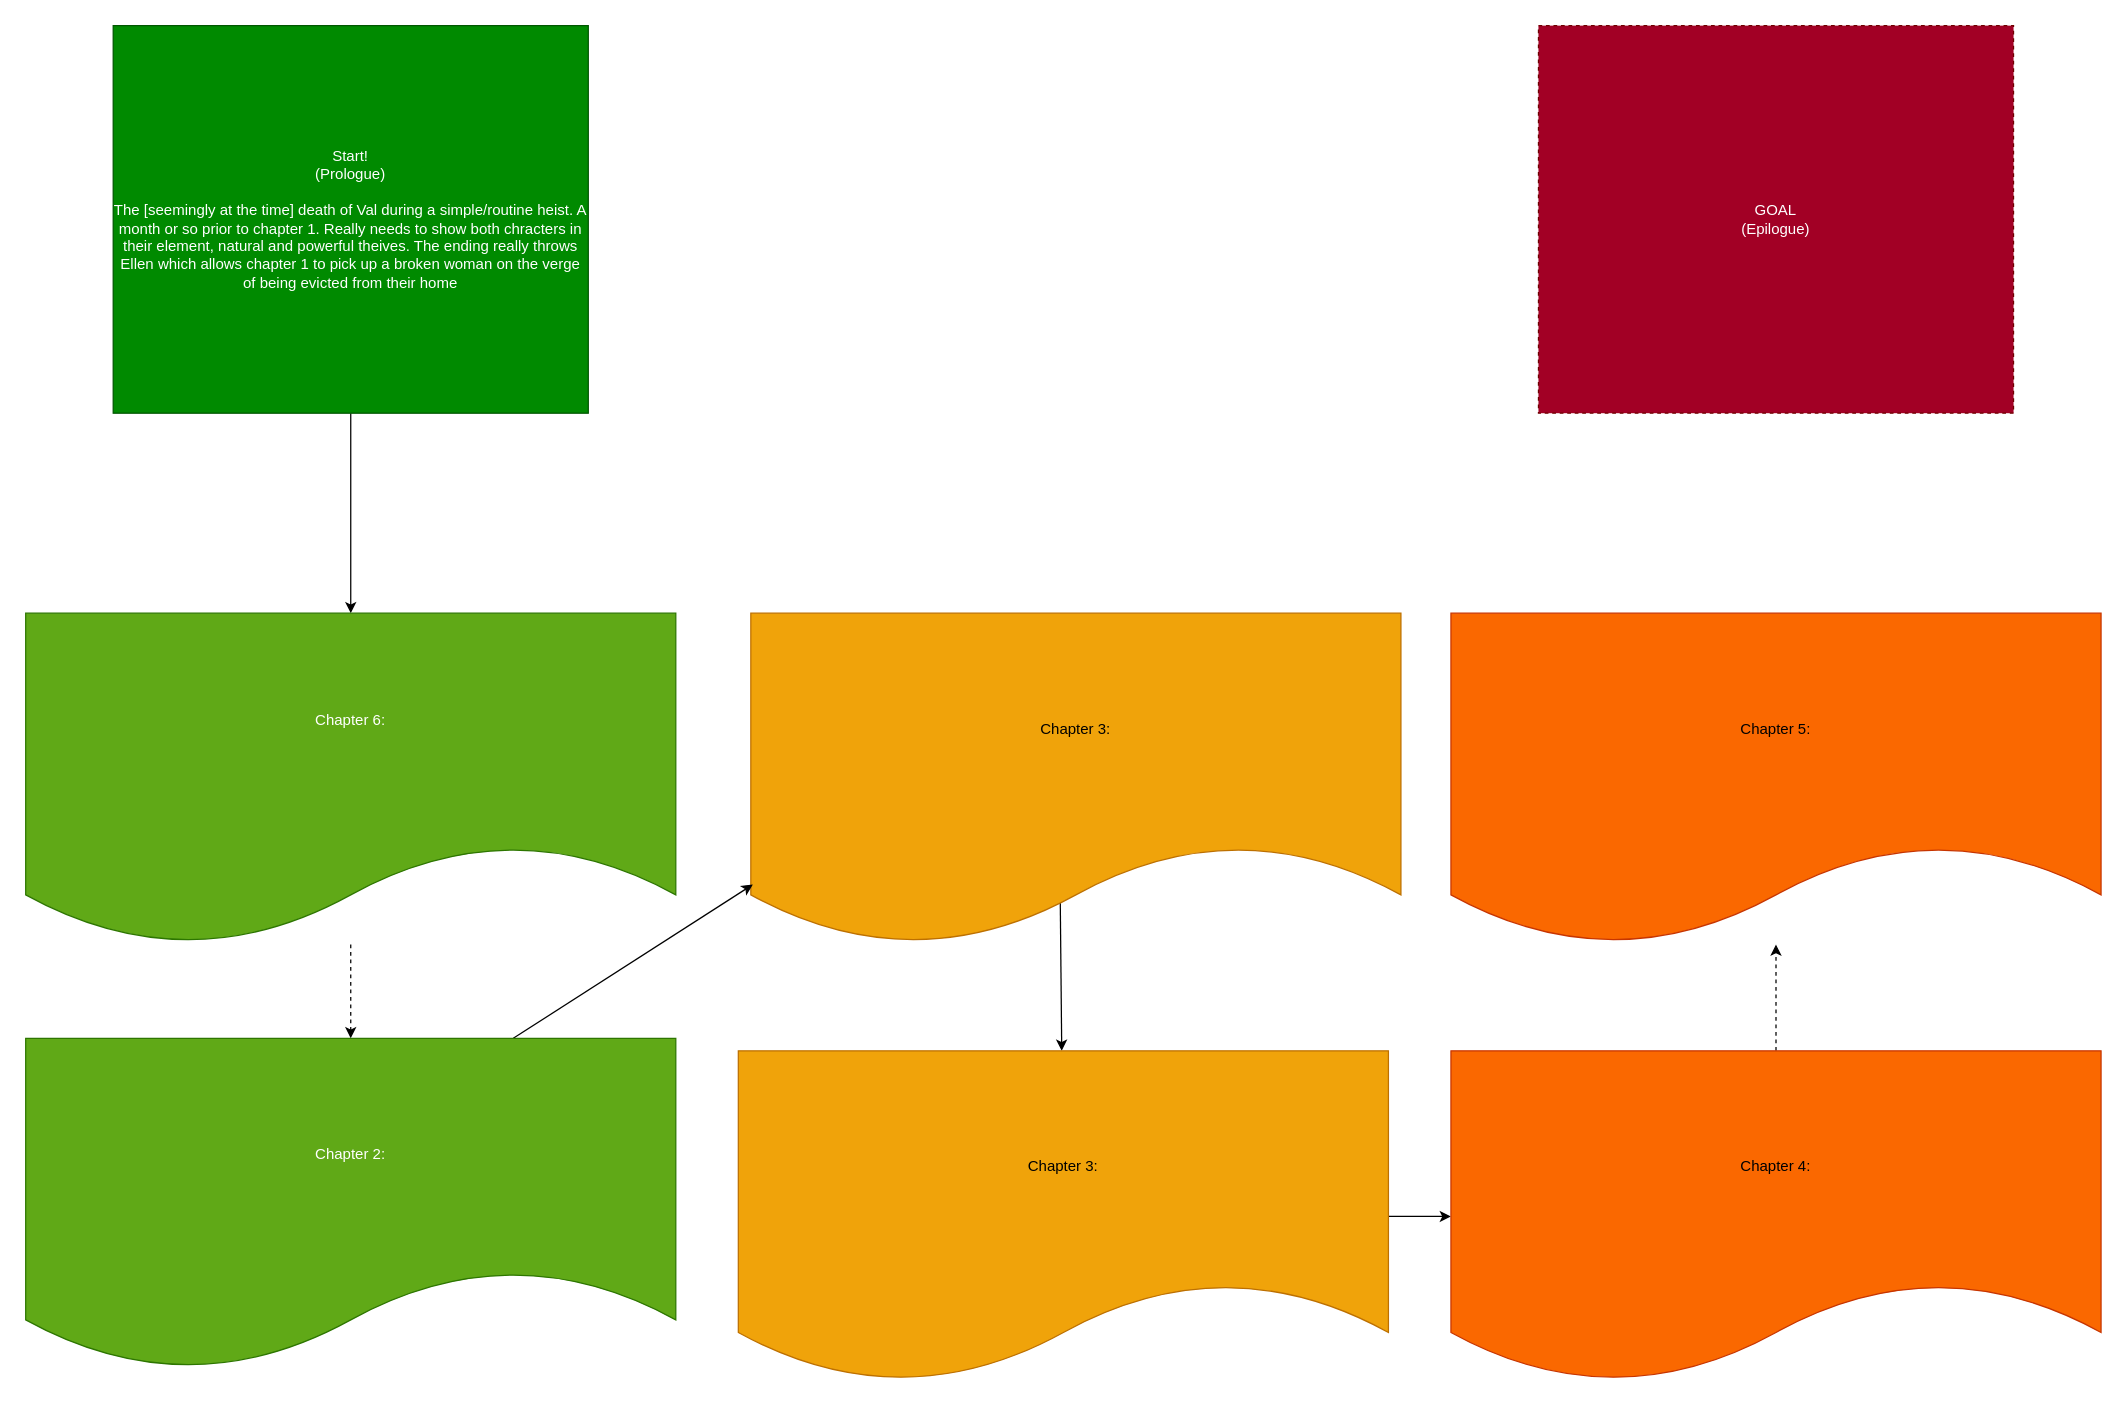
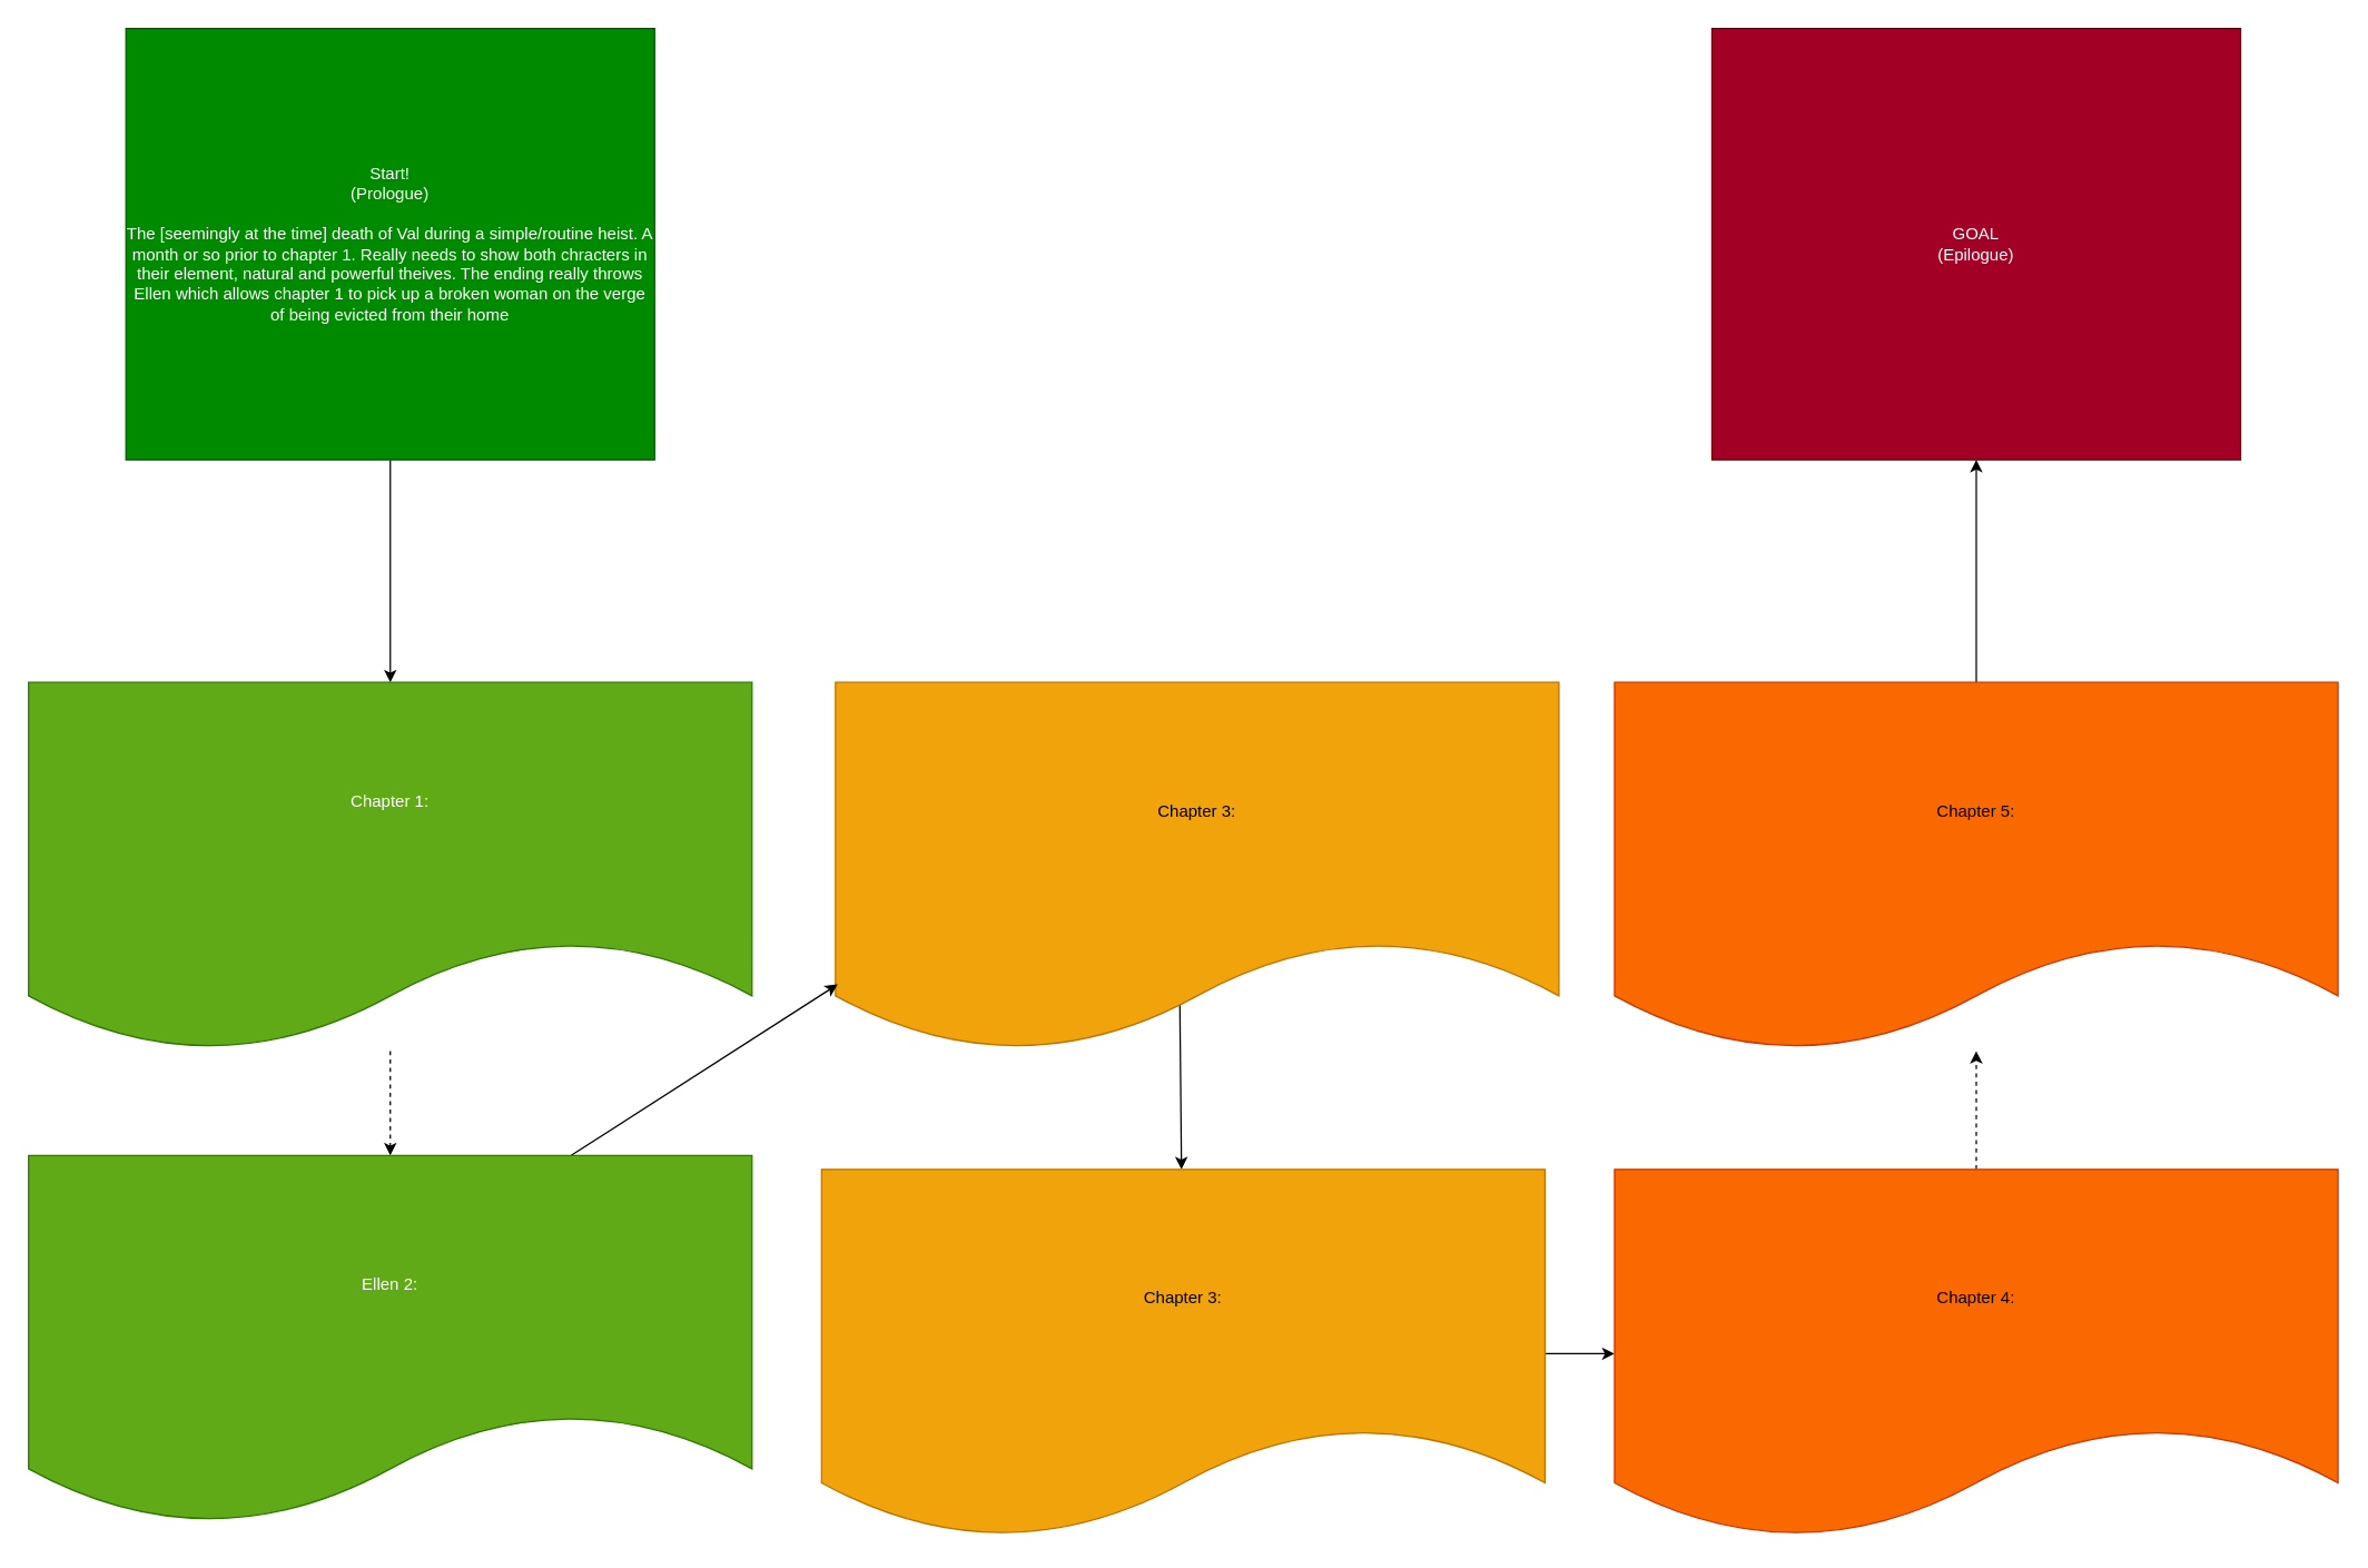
- <mxCell id="4" value="GOAL&lt;br&gt;(Epilogue)" style="rounded=0;whiteSpace=wrap;html=1;fillColor=#a20025;fontColor=#ffffff;strokeColor=#6F0000;dashed=1;" parent="1" vertex="1"><mxGeometry x="1230" y="20" width="380" height="310" as="geometry" /></mxCell>
+ <mxCell id="4" value="GOAL&lt;br&gt;(Epilogue)" style="rounded=0;whiteSpace=wrap;html=1;fillColor=#a20025;fontColor=#ffffff;strokeColor=#6F0000;" parent="1" vertex="1"><mxGeometry x="1230" y="20" width="380" height="310" as="geometry" /></mxCell>
+ <mxCell id="15" style="edgeStyle=none;html=1;exitX=0.5;exitY=0;exitDx=0;exitDy=0;entryX=0.5;entryY=1;entryDx=0;entryDy=0;" parent="1" source="16" target="4" edge="1"><mxGeometry relative="1" as="geometry" /></mxCell>
- <mxCell id="6" value="Chapter 6:&lt;br&gt;&lt;br&gt;" style="shape=document;whiteSpace=wrap;html=1;boundedLbl=1;fillColor=#60a917;strokeColor=#2D7600;fontColor=#ffffff;rounded=0;" parent="1" vertex="1"><mxGeometry x="20" y="490" width="520" height="265" as="geometry" /></mxCell>
+ <mxCell id="6" value="Chapter 1:&lt;br&gt;&lt;br&gt;" style="shape=document;whiteSpace=wrap;html=1;boundedLbl=1;fillColor=#60a917;strokeColor=#2D7600;fontColor=#ffffff;rounded=0;" parent="1" vertex="1"><mxGeometry x="20" y="490" width="520" height="265" as="geometry" /></mxCell>
- <mxCell id="10" value="Chapter 2:" style="shape=document;whiteSpace=wrap;html=1;boundedLbl=1;fillColor=#60a917;strokeColor=#2D7600;fontColor=#ffffff;rounded=0;" parent="1" vertex="1"><mxGeometry x="20" y="830" width="520" height="265" as="geometry" /></mxCell>
+ <mxCell id="10" value="Ellen 2:" style="shape=document;whiteSpace=wrap;html=1;boundedLbl=1;fillColor=#60a917;strokeColor=#2D7600;fontColor=#ffffff;rounded=0;" parent="1" vertex="1"><mxGeometry x="20" y="830" width="520" height="265" as="geometry" /></mxCell>
